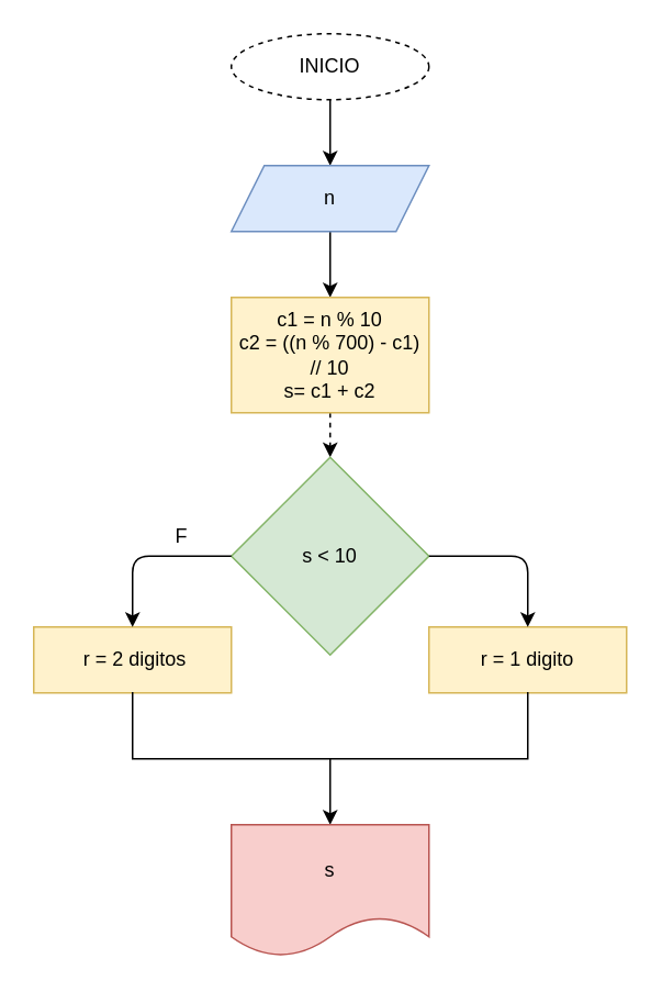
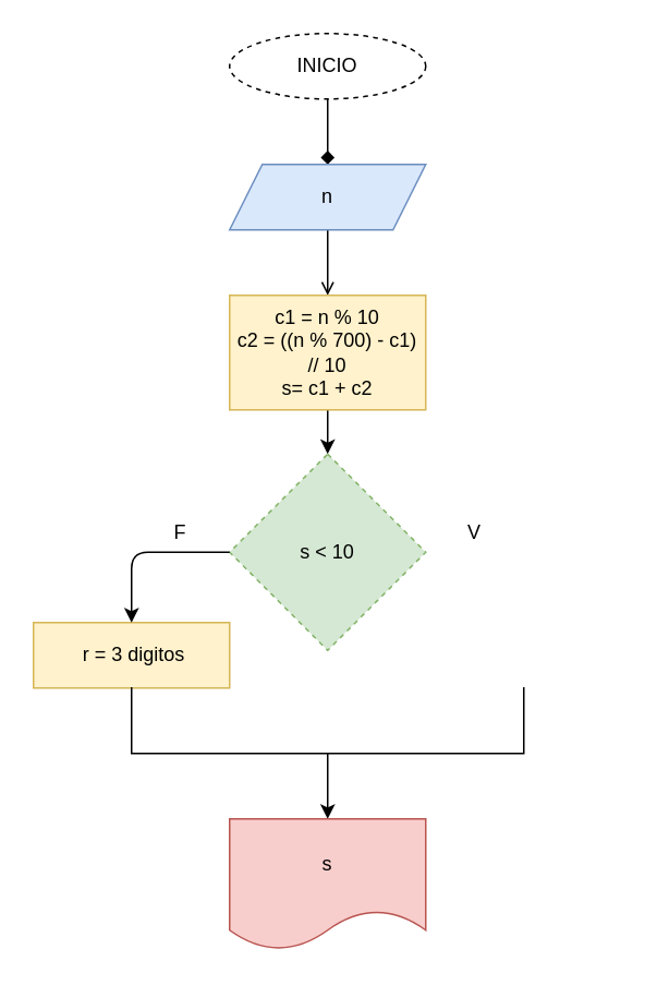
- <mxCell id="2" value="" style="edgeStyle=none;html=1;" edge="1" parent="1" source="3" target="5"><mxGeometry relative="1" as="geometry" /></mxCell>
+ <mxCell id="2" value="" style="edgeStyle=none;html=1;endArrow=diamond;" edge="1" parent="1" source="3" target="5"><mxGeometry relative="1" as="geometry" /></mxCell>
- <mxCell id="4" value="" style="edgeStyle=none;html=1;" edge="1" parent="1" source="5" target="7"><mxGeometry relative="1" as="geometry" /></mxCell>
+ <mxCell id="4" value="" style="edgeStyle=none;html=1;endArrow=open;" edge="1" parent="1" source="5" target="7"><mxGeometry relative="1" as="geometry" /></mxCell>
- <mxCell id="6" value="" style="edgeStyle=none;html=1;dashed=1;" edge="1" parent="1" source="7" target="8"><mxGeometry relative="1" as="geometry" /></mxCell>
+ <mxCell id="6" value="" style="edgeStyle=none;html=1;" edge="1" parent="1" source="7" target="8"><mxGeometry relative="1" as="geometry" /></mxCell>
+ <mxCell id="17" value="V" style="text;html=1;strokeColor=none;fillColor=none;align=center;verticalAlign=middle;whiteSpace=wrap;rounded=0;" vertex="1" parent="1"><mxGeometry x="260" y="310" width="60" height="30" as="geometry" /></mxCell>
- <mxCell id="8" value="s &amp;lt; 10" style="rhombus;whiteSpace=wrap;html=1;fillColor=#d5e8d4;strokeColor=#82b366;" vertex="1" parent="1"><mxGeometry x="140" y="277" width="120" height="120" as="geometry" /></mxCell>
+ <mxCell id="8" value="s &amp;lt; 10" style="rhombus;whiteSpace=wrap;html=1;fillColor=#d5e8d4;strokeColor=#82b366;dashed=1;" vertex="1" parent="1"><mxGeometry x="140" y="277" width="120" height="120" as="geometry" /></mxCell>
- <mxCell id="14" value="" style="edgeStyle=segmentEdgeStyle;endArrow=classic;html=1;entryX=0.5;entryY=0;entryDx=0;entryDy=0;" edge="1" parent="1" source="8" target="9"><mxGeometry width="50" height="50" relative="1" as="geometry"><mxPoint x="260" y="337" as="sourcePoint" /><mxPoint x="320" y="397" as="targetPoint" /></mxGeometry></mxCell>
- <mxCell id="10" value="&amp;nbsp;r = 2 digitos" style="rounded=0;whiteSpace=wrap;html=1;fillColor=#fff2cc;strokeColor=#d6b656;" vertex="1" parent="1"><mxGeometry x="20" y="380" width="120" height="40" as="geometry" /></mxCell>
+ <mxCell id="10" value="&amp;nbsp;r = 3 digitos" style="rounded=0;whiteSpace=wrap;html=1;fillColor=#fff2cc;strokeColor=#d6b656;" vertex="1" parent="1"><mxGeometry x="20" y="380" width="120" height="40" as="geometry" /></mxCell>
- <mxCell id="9" value="r = 1 digito" style="rounded=0;whiteSpace=wrap;html=1;fillColor=#fff2cc;strokeColor=#d6b656;" vertex="1" parent="1"><mxGeometry x="260" y="380" width="120" height="40" as="geometry" /></mxCell>
